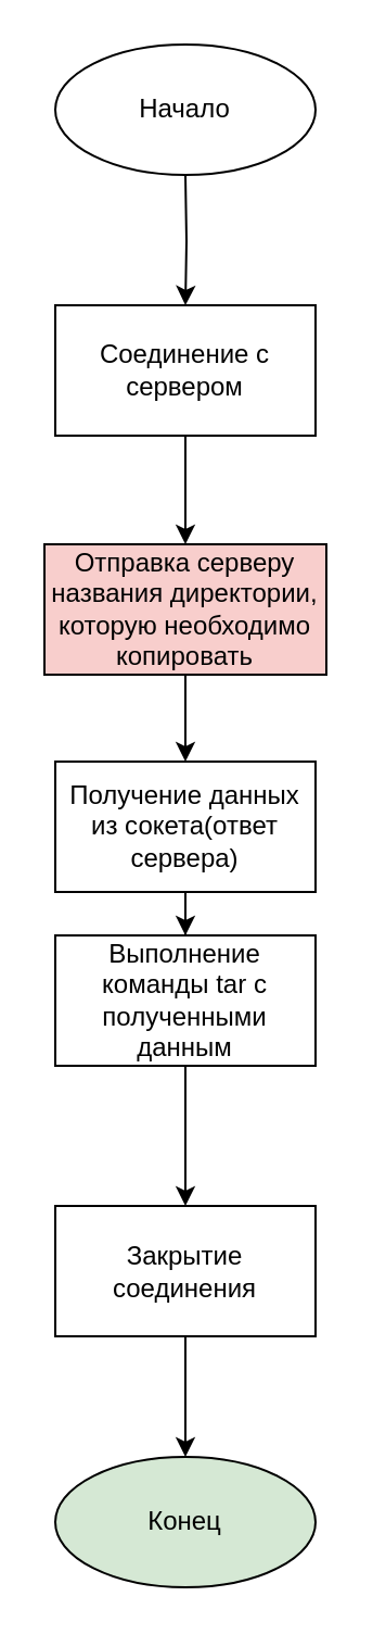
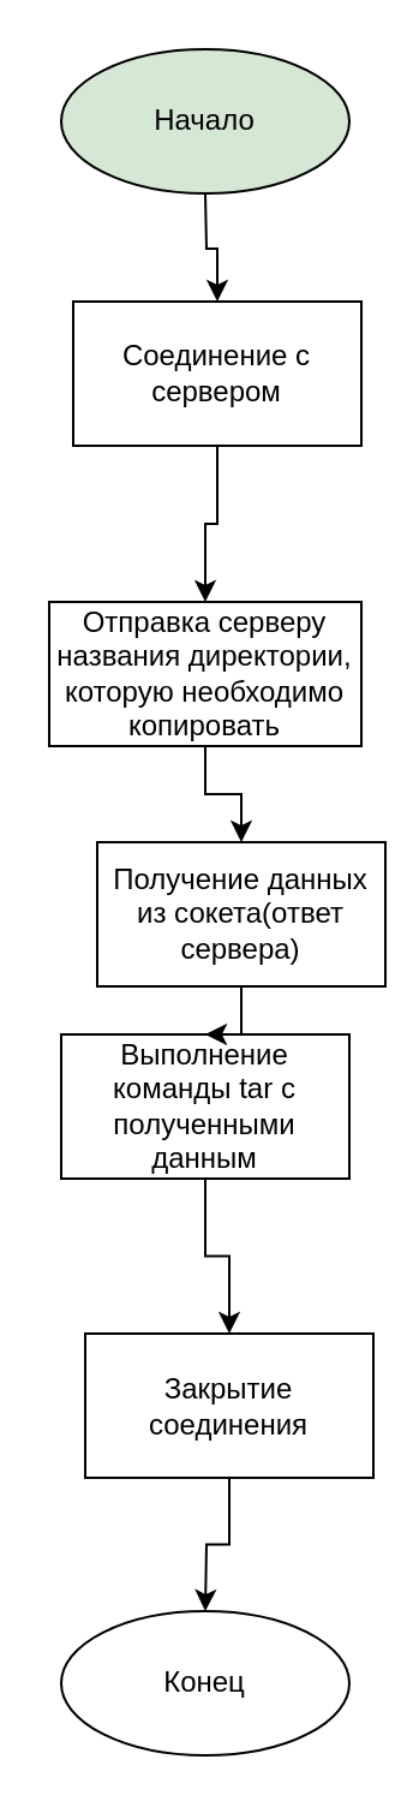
- <mxCell id="12" value="Начало" style="ellipse;whiteSpace=wrap;html=1;rounded=0;" parent="1" vertex="1"><mxGeometry x="25" y="20" width="120" height="60" as="geometry" /></mxCell>
+ <mxCell id="12" value="Начало" style="ellipse;whiteSpace=wrap;html=1;rounded=0;fillColor=#d5e8d4;" parent="1" vertex="1"><mxGeometry x="25" y="20" width="120" height="60" as="geometry" /></mxCell>
- <mxCell id="4" value="Соединение с сервером" style="rounded=0;whiteSpace=wrap;html=1;" parent="1" vertex="1"><mxGeometry x="25" y="140" width="120" height="60" as="geometry" /></mxCell>
+ <mxCell id="4" value="Соединение с сервером" style="rounded=0;whiteSpace=wrap;html=1;" parent="1" vertex="1"><mxGeometry x="30" y="125" width="120" height="60" as="geometry" /></mxCell>
- <mxCell id="6" value="Отправка серверу названия директории, которую необходимо копировать" style="rounded=0;whiteSpace=wrap;html=1;fillColor=#f8cecc;" parent="1" vertex="1"><mxGeometry x="20" y="250" width="130" height="60" as="geometry" /></mxCell>
+ <mxCell id="6" value="Отправка серверу названия директории, которую необходимо копировать" style="rounded=0;whiteSpace=wrap;html=1;" parent="1" vertex="1"><mxGeometry x="20" y="250" width="130" height="60" as="geometry" /></mxCell>
- <mxCell id="14" value="Получение данных из сокета(ответ сервера)" style="rounded=0;whiteSpace=wrap;html=1;" vertex="1" parent="1"><mxGeometry x="25" y="350" width="120" height="60" as="geometry" /></mxCell>
+ <mxCell id="14" value="Получение данных из сокета(ответ сервера)" style="rounded=0;whiteSpace=wrap;html=1;" vertex="1" parent="1"><mxGeometry x="40" y="350" width="120" height="60" as="geometry" /></mxCell>
- <mxCell id="10" value="Закрытие соединения" style="rounded=0;whiteSpace=wrap;html=1;" parent="1" vertex="1"><mxGeometry x="25" y="554.5" width="120" height="60" as="geometry" /></mxCell>
+ <mxCell id="10" value="Закрытие соединения" style="rounded=0;whiteSpace=wrap;html=1;" parent="1" vertex="1"><mxGeometry x="35" y="554.5" width="120" height="60" as="geometry" /></mxCell>
- <mxCell id="11" value="Конец" style="ellipse;whiteSpace=wrap;html=1;rounded=0;fillColor=#d5e8d4;" parent="1" vertex="1"><mxGeometry x="25" y="670" width="120" height="60" as="geometry" /></mxCell>
+ <mxCell id="11" value="Конец" style="ellipse;whiteSpace=wrap;html=1;rounded=0;" parent="1" vertex="1"><mxGeometry x="25" y="670" width="120" height="60" as="geometry" /></mxCell>
